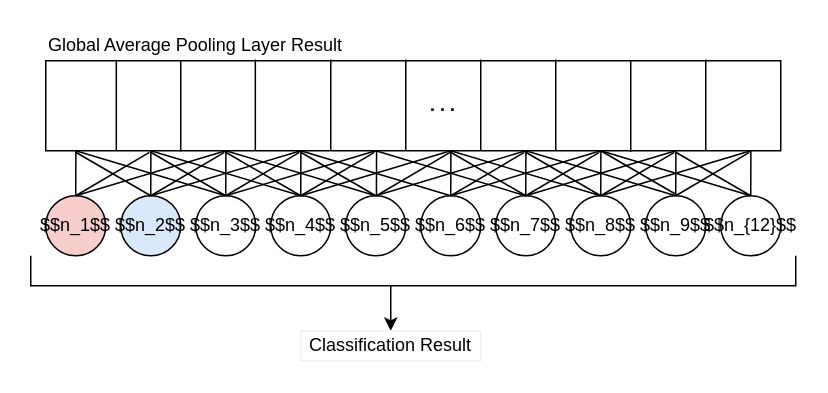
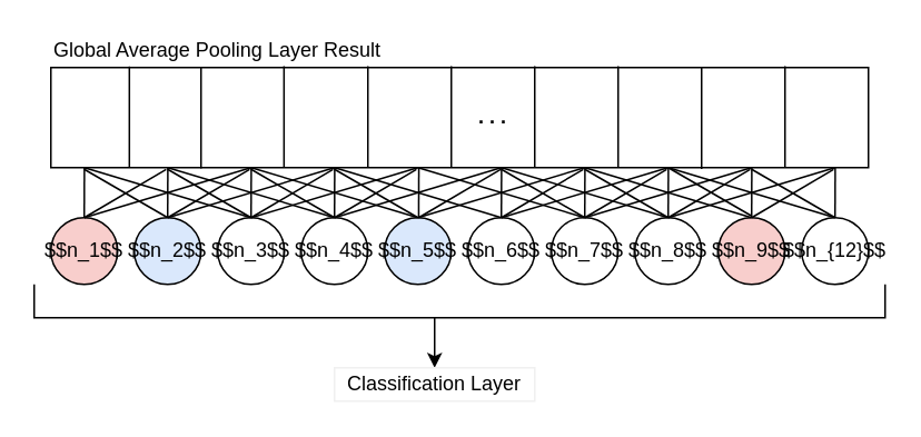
- <mxCell id="8" value="&lt;span&gt;$$n_5$$&lt;/span&gt;" style="ellipse;whiteSpace=wrap;html=1;aspect=fixed;" vertex="1" parent="1"><mxGeometry x="230" y="130" width="40" height="40" as="geometry" /></mxCell>
+ <mxCell id="8" value="&lt;span&gt;$$n_5$$&lt;/span&gt;" style="ellipse;whiteSpace=wrap;html=1;aspect=fixed;fillColor=#dae8fc;" vertex="1" parent="1"><mxGeometry x="230" y="130" width="40" height="40" as="geometry" /></mxCell>
- <mxCell id="2" value="&lt;span&gt;$$n_9$$&lt;/span&gt;" style="ellipse;whiteSpace=wrap;html=1;aspect=fixed;" vertex="1" parent="1"><mxGeometry x="430" y="130" width="40" height="40" as="geometry" /></mxCell>
+ <mxCell id="2" value="&lt;span&gt;$$n_9$$&lt;/span&gt;" style="ellipse;whiteSpace=wrap;html=1;aspect=fixed;fillColor=#f8cecc;" vertex="1" parent="1"><mxGeometry x="430" y="130" width="40" height="40" as="geometry" /></mxCell>
- <mxCell id="53" value="Classification Result" style="text;html=1;align=center;verticalAlign=middle;whiteSpace=wrap;rounded=0;strokeColor=#f0f0f0;" vertex="1" parent="1"><mxGeometry x="200" y="220" width="120" height="20" as="geometry" /></mxCell>
+ <mxCell id="53" value="Classification Layer" style="text;html=1;align=center;verticalAlign=middle;whiteSpace=wrap;rounded=0;strokeColor=#f0f0f0;" vertex="1" parent="1"><mxGeometry x="200" y="220" width="120" height="20" as="geometry" /></mxCell>
